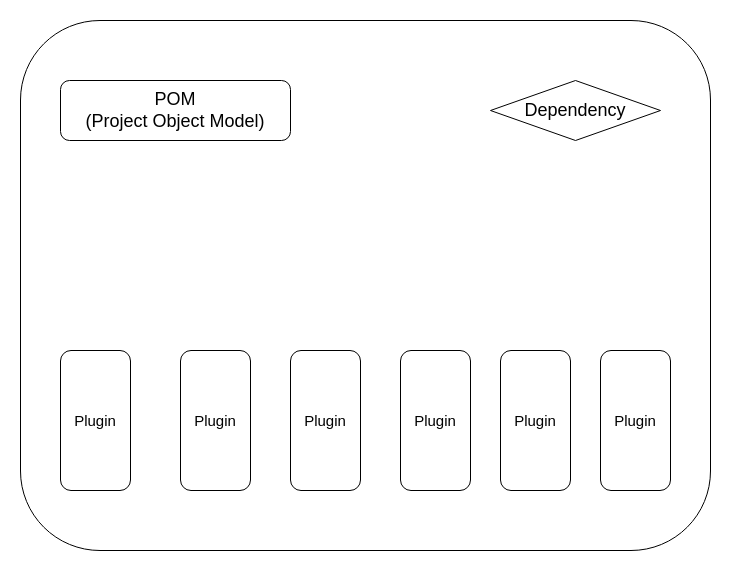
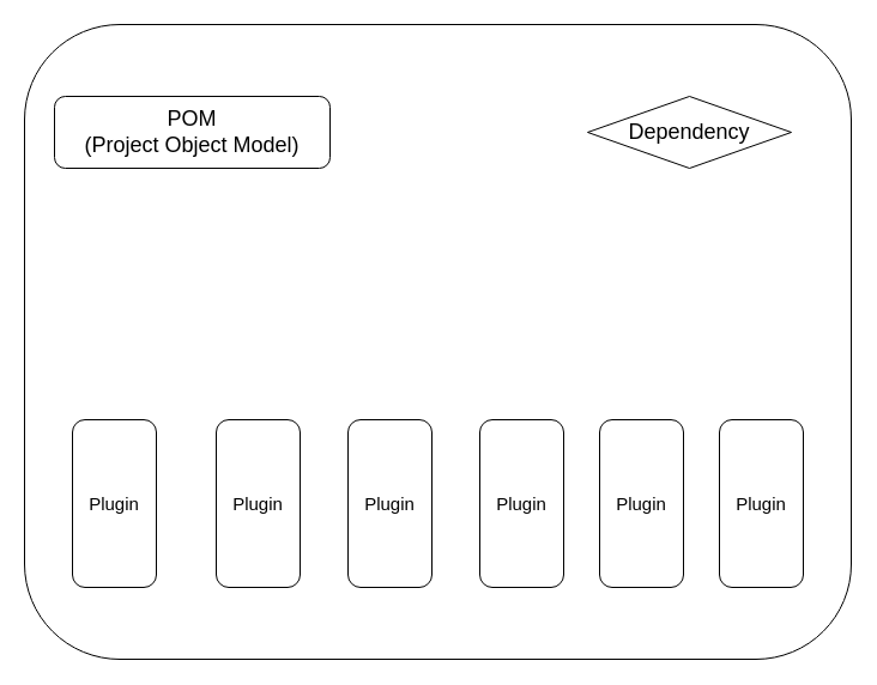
- <mxCell id="3" value="POM&lt;br style=&quot;font-size: 18px;&quot;&gt;(Project Object Model)" style="rounded=1;whiteSpace=wrap;html=1;fontSize=18;" vertex="1" parent="1"><mxGeometry x="60" y="80" width="230" height="60" as="geometry" /></mxCell>
+ <mxCell id="3" value="POM&lt;br style=&quot;font-size: 18px;&quot;&gt;(Project Object Model)" style="rounded=1;whiteSpace=wrap;html=1;fontSize=18;" vertex="1" parent="1"><mxGeometry x="45" y="80" width="230" height="60" as="geometry" /></mxCell>
